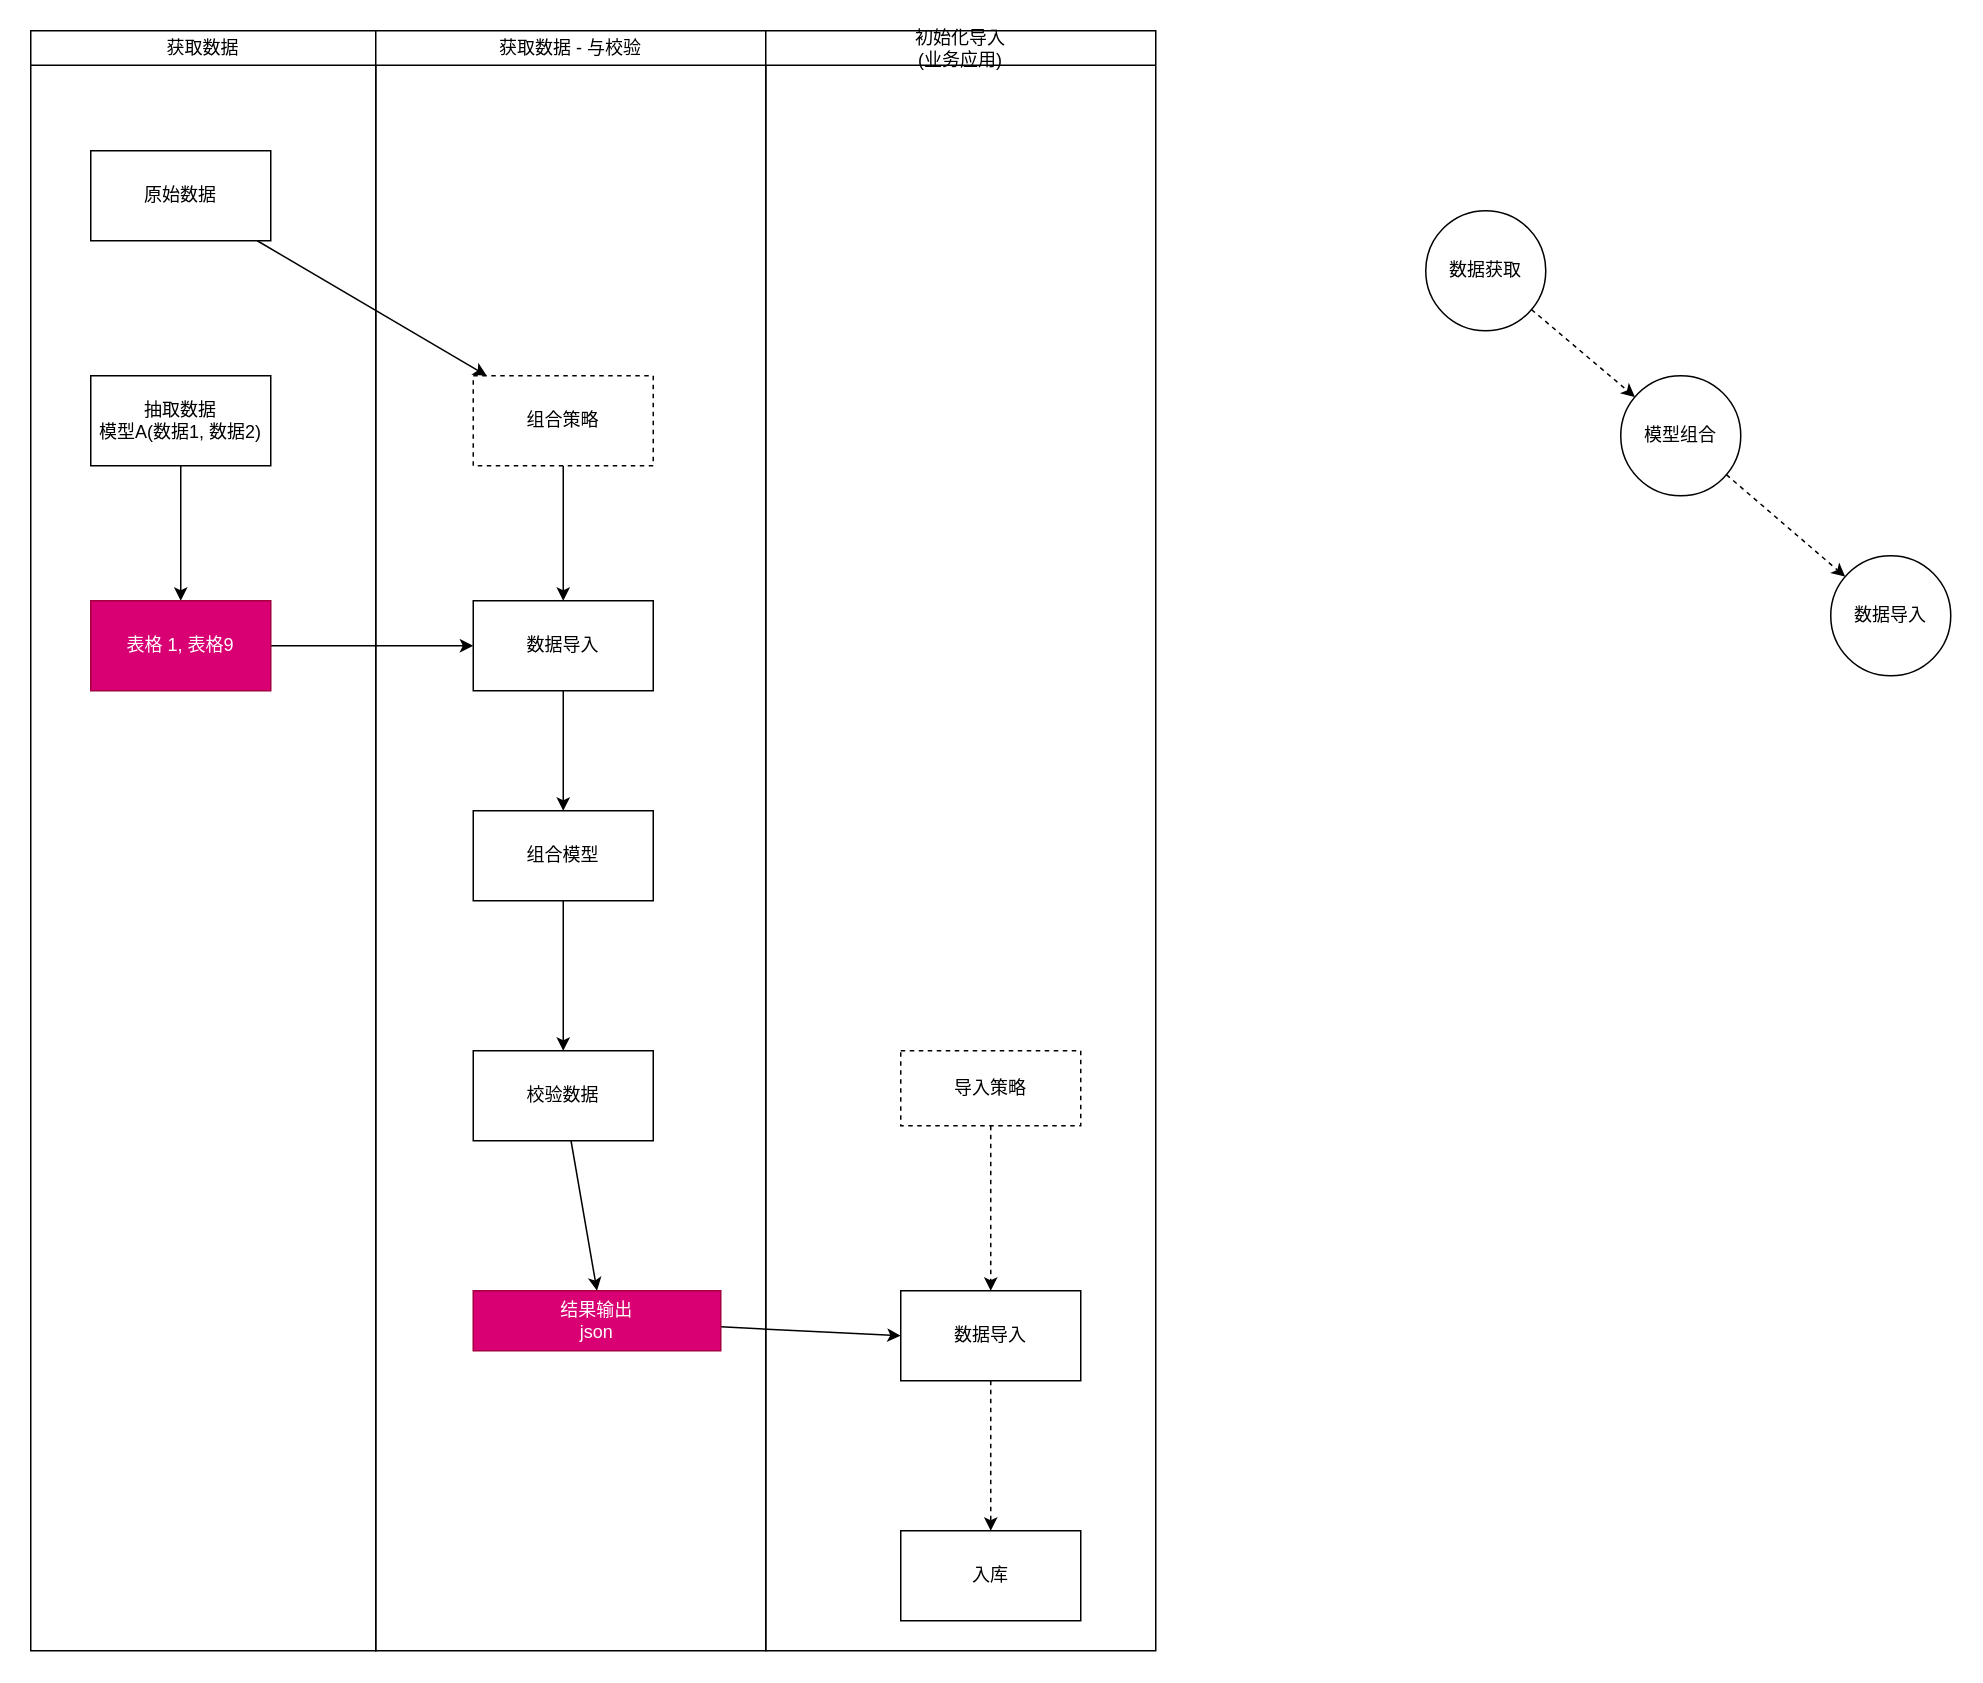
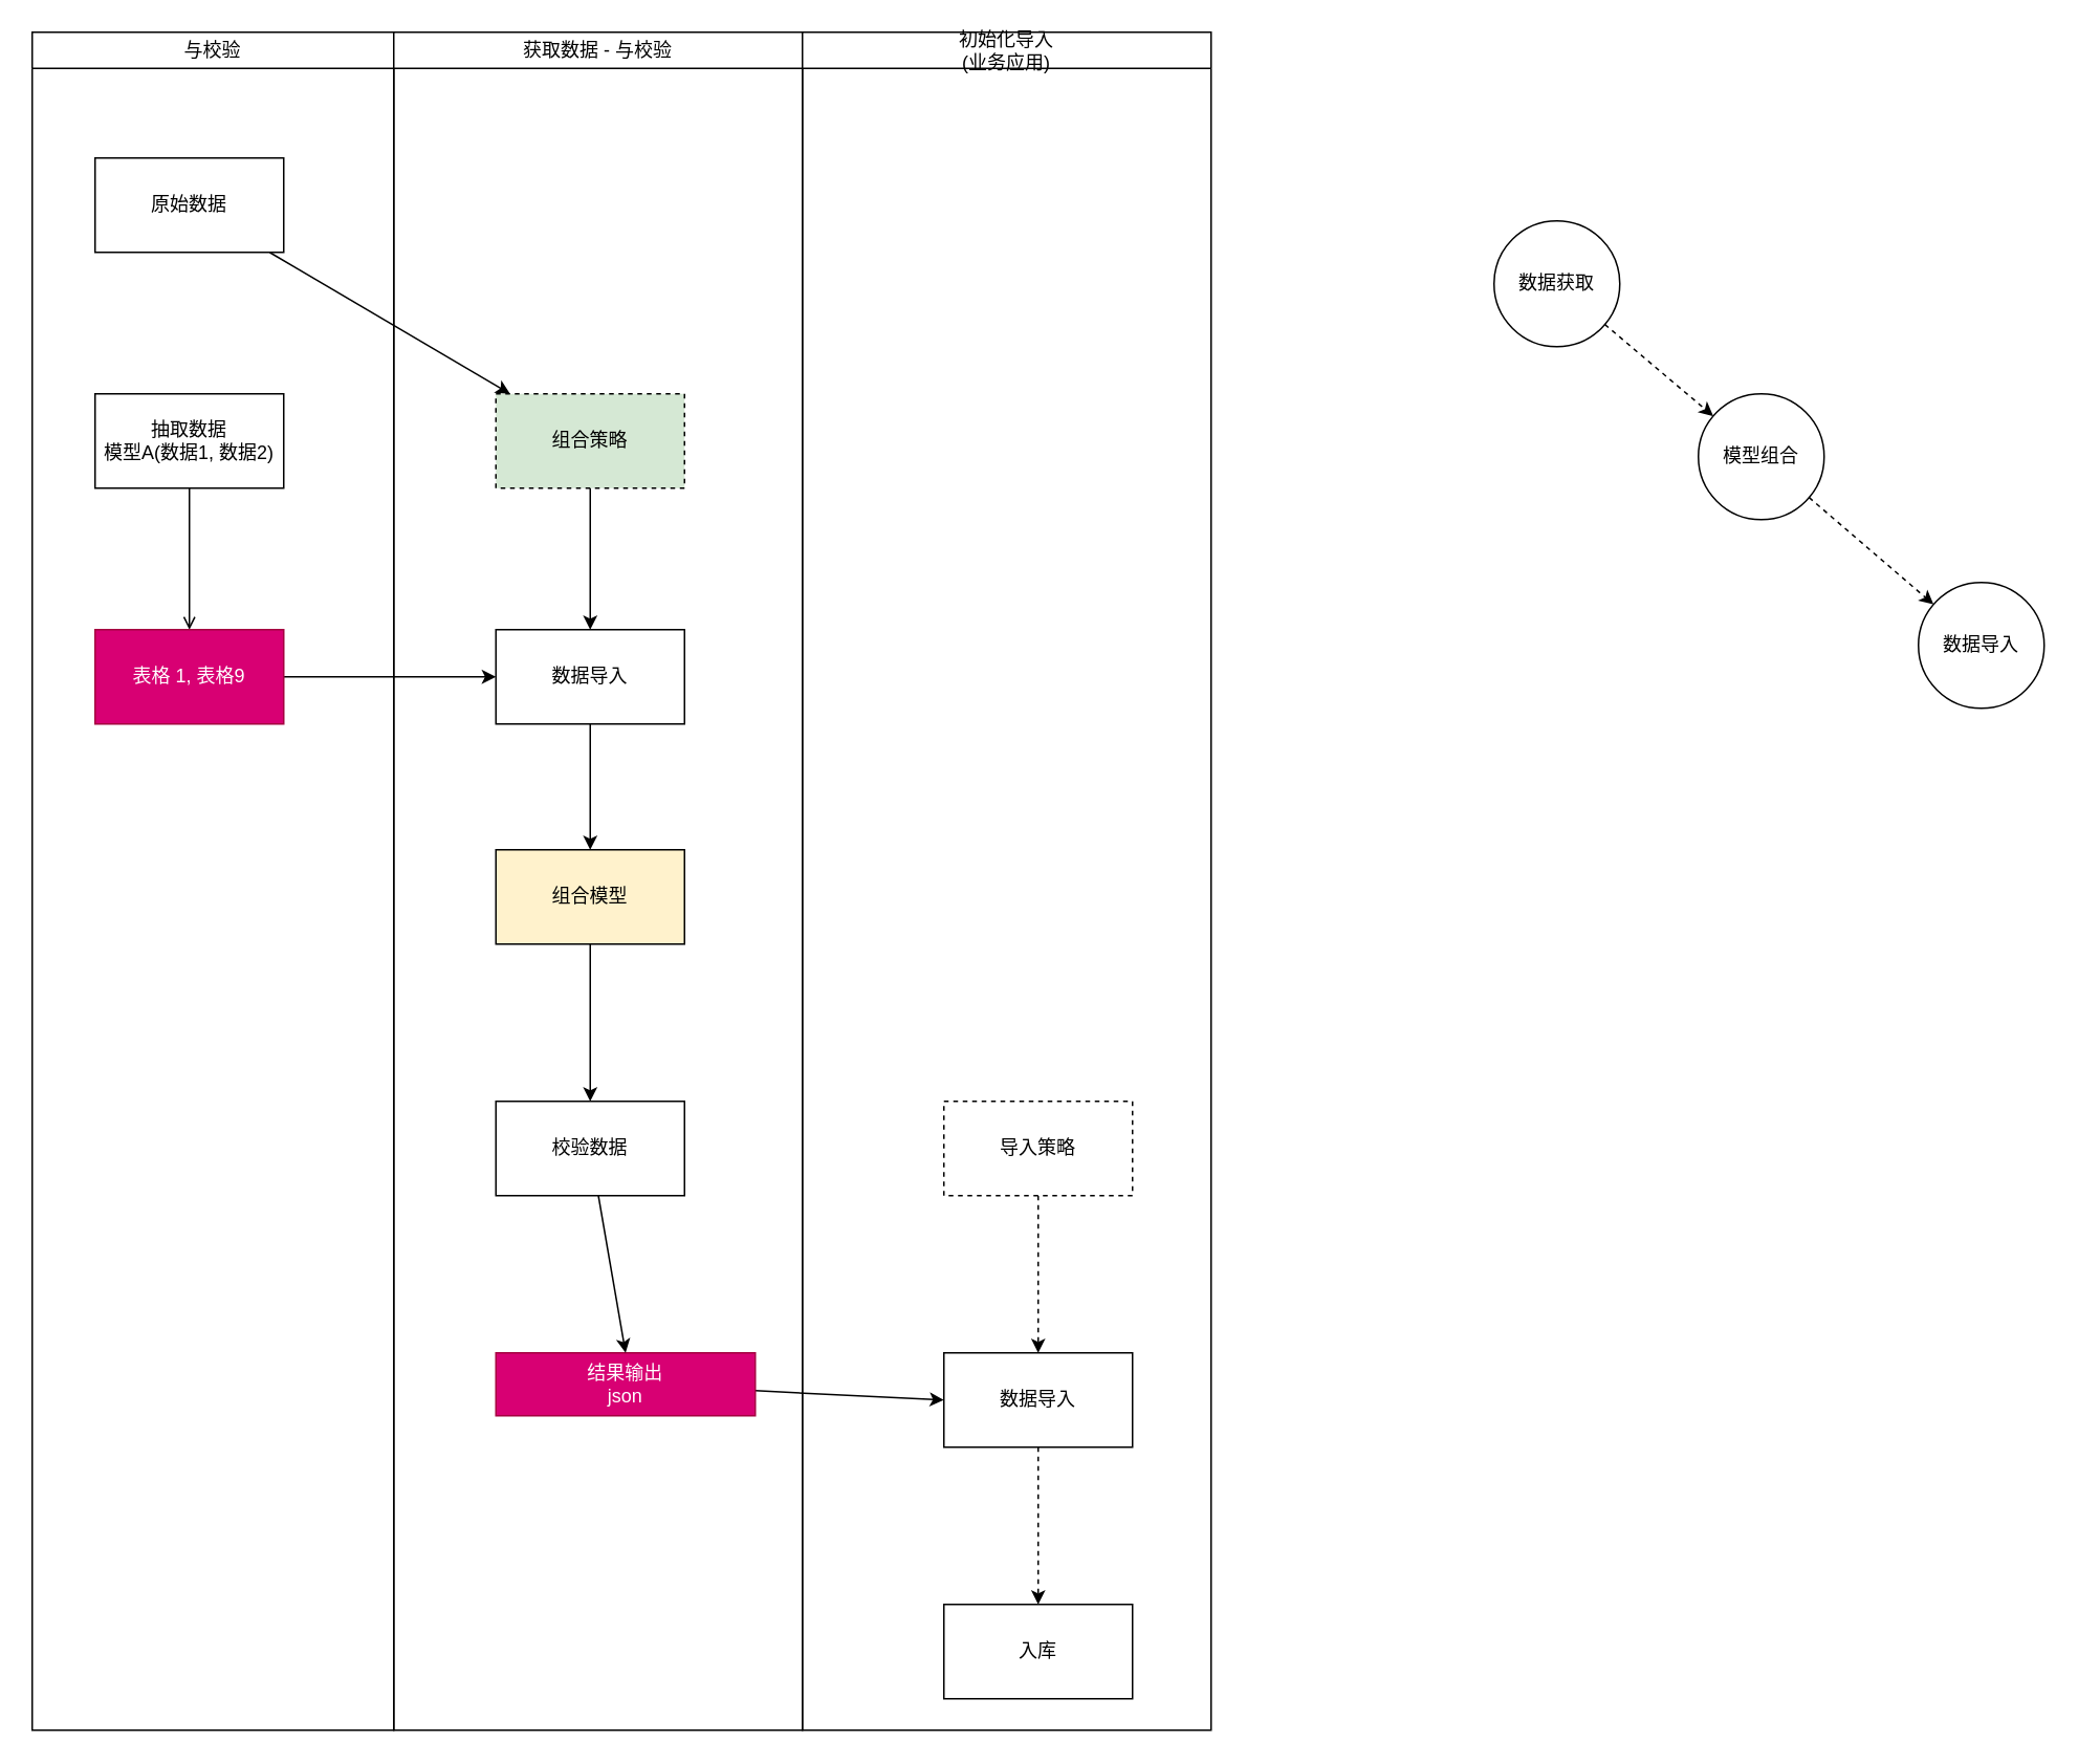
- <mxCell id="23" value="&lt;span style=&quot;font-weight: 400;&quot;&gt;获取数据&lt;/span&gt;" style="swimlane;whiteSpace=wrap;html=1;" vertex="1" parent="1"><mxGeometry x="20" y="20" width="230" height="1080" as="geometry"><mxRectangle x="130" y="-20" width="90" height="30" as="alternateBounds" /></mxGeometry></mxCell>
+ <mxCell id="23" value="&lt;span style=&quot;font-weight: 400;&quot;&gt;与校验&lt;/span&gt;" style="swimlane;whiteSpace=wrap;html=1;" vertex="1" parent="1"><mxGeometry x="20" y="20" width="230" height="1080" as="geometry"><mxRectangle x="130" y="-20" width="90" height="30" as="alternateBounds" /></mxGeometry></mxCell>
- <mxCell id="13" value="组合策略" style="rounded=0;whiteSpace=wrap;html=1;dashed=1;" vertex="1" parent="1"><mxGeometry x="315" y="250" width="120" height="60" as="geometry" /></mxCell>
+ <mxCell id="13" value="组合策略" style="rounded=0;whiteSpace=wrap;html=1;dashed=1;fillColor=#d5e8d4;" vertex="1" parent="1"><mxGeometry x="315" y="250" width="120" height="60" as="geometry" /></mxCell>
- <mxCell id="4" style="edgeStyle=none;html=1;" edge="1" parent="1" source="5" target="7"><mxGeometry relative="1" as="geometry" /></mxCell>
+ <mxCell id="4" style="edgeStyle=none;html=1;endArrow=open;" edge="1" parent="1" source="5" target="7"><mxGeometry relative="1" as="geometry" /></mxCell>
- <mxCell id="11" value="组合模型" style="rounded=0;whiteSpace=wrap;html=1;" vertex="1" parent="1"><mxGeometry x="315" y="540" width="120" height="60" as="geometry" /></mxCell>
+ <mxCell id="11" value="组合模型" style="rounded=0;whiteSpace=wrap;html=1;fillColor=#fff2cc;" vertex="1" parent="1"><mxGeometry x="315" y="540" width="120" height="60" as="geometry" /></mxCell>
- <mxCell id="21" value="导入策略" style="rounded=0;whiteSpace=wrap;html=1;dashed=1;" vertex="1" parent="1"><mxGeometry x="600" y="700" width="120" height="50" as="geometry" /></mxCell>
+ <mxCell id="21" value="导入策略" style="rounded=0;whiteSpace=wrap;html=1;dashed=1;" vertex="1" parent="1"><mxGeometry x="600" y="700" width="120" height="60" as="geometry" /></mxCell>
